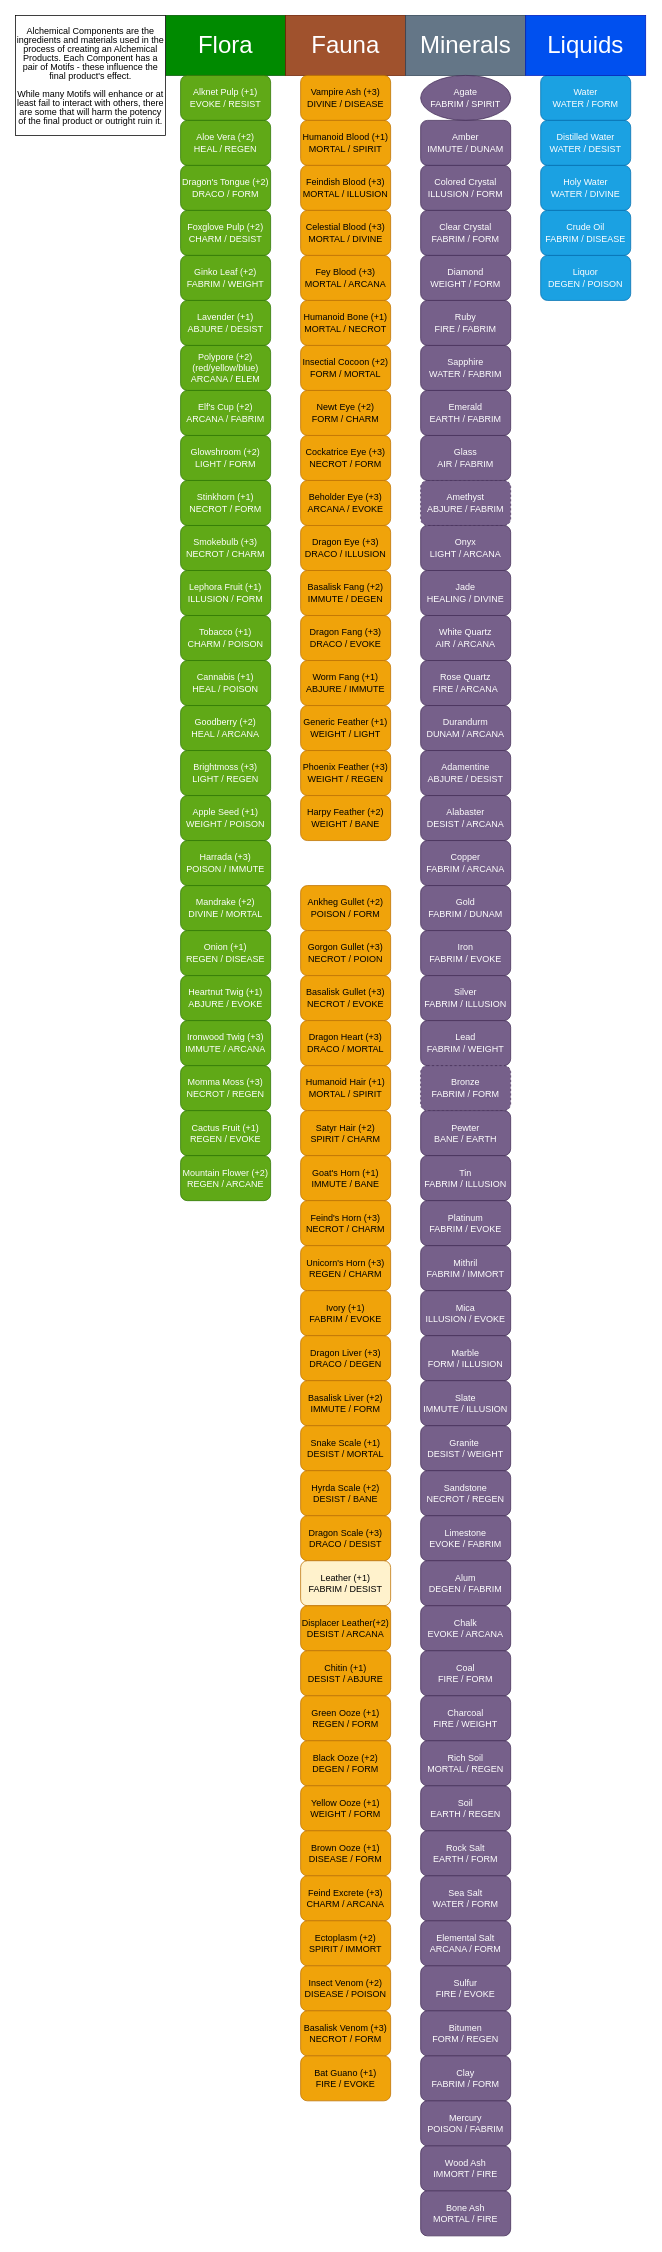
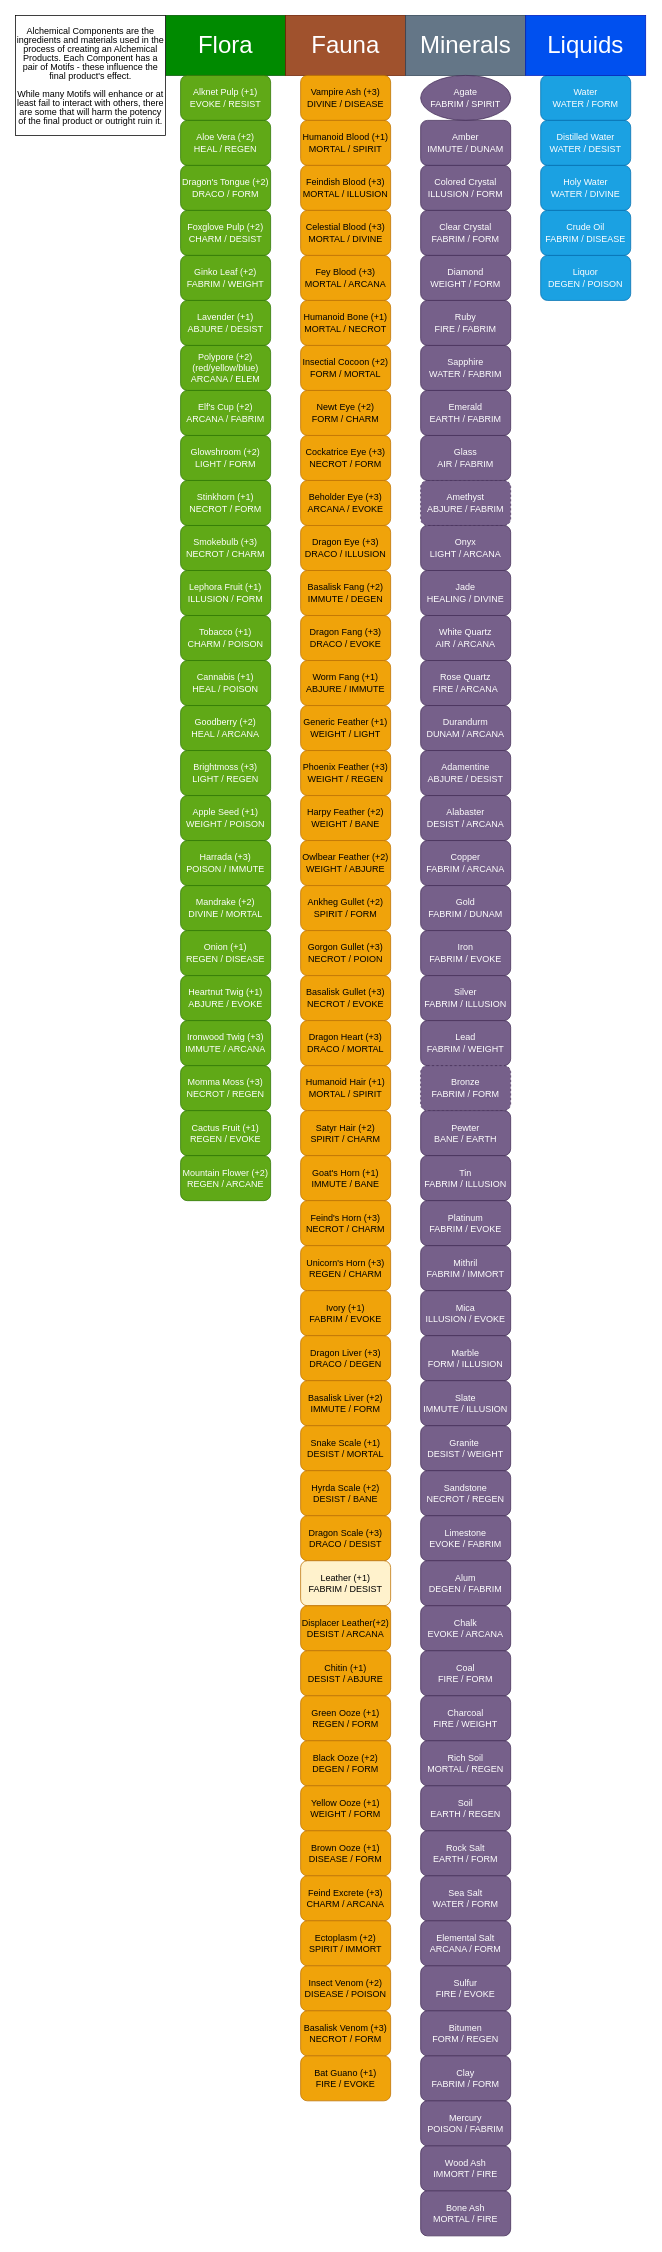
+ <mxCell id="46" value="Owlbear Feather (+2)&lt;div&gt;WEIGHT / ABJURE&lt;/div&gt;" style="rounded=1;whiteSpace=wrap;html=1;fillColor=#f0a30a;fontColor=#000000;strokeColor=#BD7000;" parent="1" vertex="1"><mxGeometry x="400" y="1120" width="120" height="60" as="geometry" /></mxCell>
- <mxCell id="47" value="Ankheg Gullet (+2)&lt;div&gt;&lt;div&gt;POISON / FORM&lt;/div&gt;&lt;/div&gt;" style="rounded=1;whiteSpace=wrap;html=1;fillColor=#f0a30a;fontColor=#000000;strokeColor=#BD7000;" parent="1" vertex="1"><mxGeometry x="400" y="1180" width="120" height="60" as="geometry" /></mxCell>
+ <mxCell id="47" value="Ankheg Gullet (+2)&lt;div&gt;&lt;div&gt;SPIRIT / FORM&lt;/div&gt;&lt;/div&gt;" style="rounded=1;whiteSpace=wrap;html=1;fillColor=#f0a30a;fontColor=#000000;strokeColor=#BD7000;" parent="1" vertex="1"><mxGeometry x="400" y="1180" width="120" height="60" as="geometry" /></mxCell>
